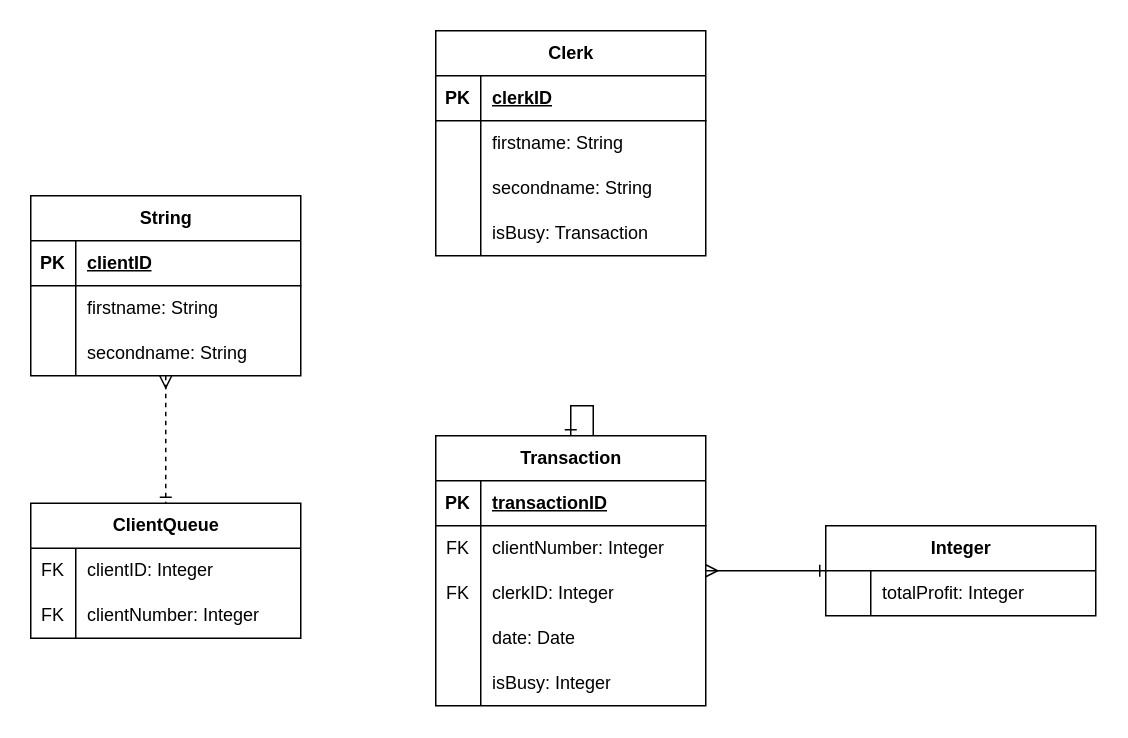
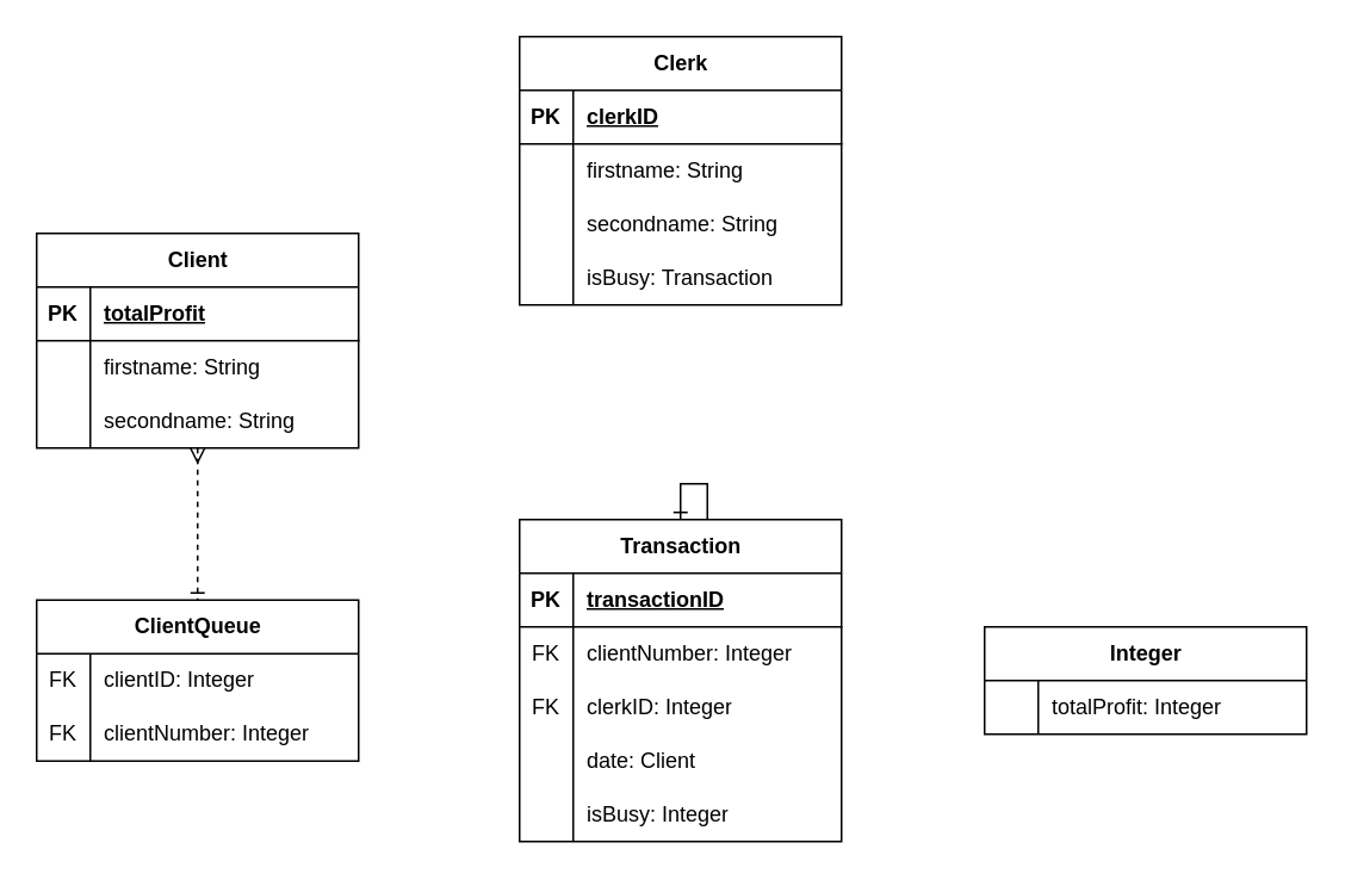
- <mxCell id="3" value="String" style="shape=table;startSize=30;container=1;collapsible=1;childLayout=tableLayout;fixedRows=1;rowLines=0;fontStyle=1;align=center;resizeLast=1;html=1;" vertex="1" parent="1"><mxGeometry x="20" y="130" width="180" height="120" as="geometry" /></mxCell>
+ <mxCell id="3" value="Client" style="shape=table;startSize=30;container=1;collapsible=1;childLayout=tableLayout;fixedRows=1;rowLines=0;fontStyle=1;align=center;resizeLast=1;html=1;" vertex="1" parent="1"><mxGeometry x="20" y="130" width="180" height="120" as="geometry" /></mxCell>
- <mxCell id="6" value="clientID" style="shape=partialRectangle;connectable=0;fillColor=none;top=0;left=0;bottom=0;right=0;align=left;spacingLeft=6;fontStyle=5;overflow=hidden;whiteSpace=wrap;html=1;" vertex="1" parent="4"><mxGeometry x="30" width="150" height="30" as="geometry"><mxRectangle width="150" height="30" as="alternateBounds" /></mxGeometry></mxCell>
+ <mxCell id="6" value="totalProfit" style="shape=partialRectangle;connectable=0;fillColor=none;top=0;left=0;bottom=0;right=0;align=left;spacingLeft=6;fontStyle=5;overflow=hidden;whiteSpace=wrap;html=1;" vertex="1" parent="4"><mxGeometry x="30" width="150" height="30" as="geometry"><mxRectangle width="150" height="30" as="alternateBounds" /></mxGeometry></mxCell>
- <mxCell id="50" style="edgeStyle=orthogonalEdgeStyle;rounded=0;orthogonalLoop=1;jettySize=auto;html=1;endArrow=ERmany;endFill=0;startArrow=ERone;startFill=0;" edge="1" parent="1" source="51" target="21"><mxGeometry relative="1" as="geometry" /></mxCell>
- <mxCell id="33" value="date: Date" style="shape=partialRectangle;connectable=0;fillColor=none;top=0;left=0;bottom=0;right=0;align=left;spacingLeft=6;overflow=hidden;whiteSpace=wrap;html=1;" vertex="1" parent="31"><mxGeometry x="30" width="150" height="30" as="geometry"><mxRectangle width="150" height="30" as="alternateBounds" /></mxGeometry></mxCell>
+ <mxCell id="33" value="date: Client" style="shape=partialRectangle;connectable=0;fillColor=none;top=0;left=0;bottom=0;right=0;align=left;spacingLeft=6;overflow=hidden;whiteSpace=wrap;html=1;" vertex="1" parent="31"><mxGeometry x="30" width="150" height="30" as="geometry"><mxRectangle width="150" height="30" as="alternateBounds" /></mxGeometry></mxCell>
